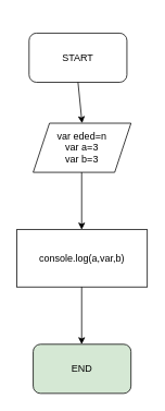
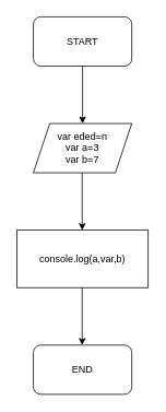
- <mxCell id="2" value="START" style="rounded=1;whiteSpace=wrap;html=1;" vertex="1" parent="1"><mxGeometry x="35" y="40" width="120" height="60" as="geometry" /></mxCell>
+ <mxCell id="2" value="START" style="rounded=1;whiteSpace=wrap;html=1;" vertex="1" parent="1"><mxGeometry x="40" y="20" width="120" height="60" as="geometry" /></mxCell>
- <mxCell id="4" value="var eded=n&lt;br&gt;var a=3&lt;br&gt;var b=3" style="shape=parallelogram;perimeter=parallelogramPerimeter;whiteSpace=wrap;html=1;fixedSize=1;" vertex="1" parent="1"><mxGeometry x="40" y="150" width="120" height="60" as="geometry" /></mxCell>
+ <mxCell id="4" value="var eded=n&lt;br&gt;var a=3&lt;br&gt;var b=7" style="shape=parallelogram;perimeter=parallelogramPerimeter;whiteSpace=wrap;html=1;fixedSize=1;" vertex="1" parent="1"><mxGeometry x="40" y="150" width="120" height="60" as="geometry" /></mxCell>
- <mxCell id="8" value="END" style="rounded=1;whiteSpace=wrap;html=1;fillColor=#d5e8d4;" vertex="1" parent="1"><mxGeometry x="40" y="420" width="120" height="60" as="geometry" /></mxCell>
+ <mxCell id="8" value="END" style="rounded=1;whiteSpace=wrap;html=1;" vertex="1" parent="1"><mxGeometry x="40" y="420" width="120" height="60" as="geometry" /></mxCell>
